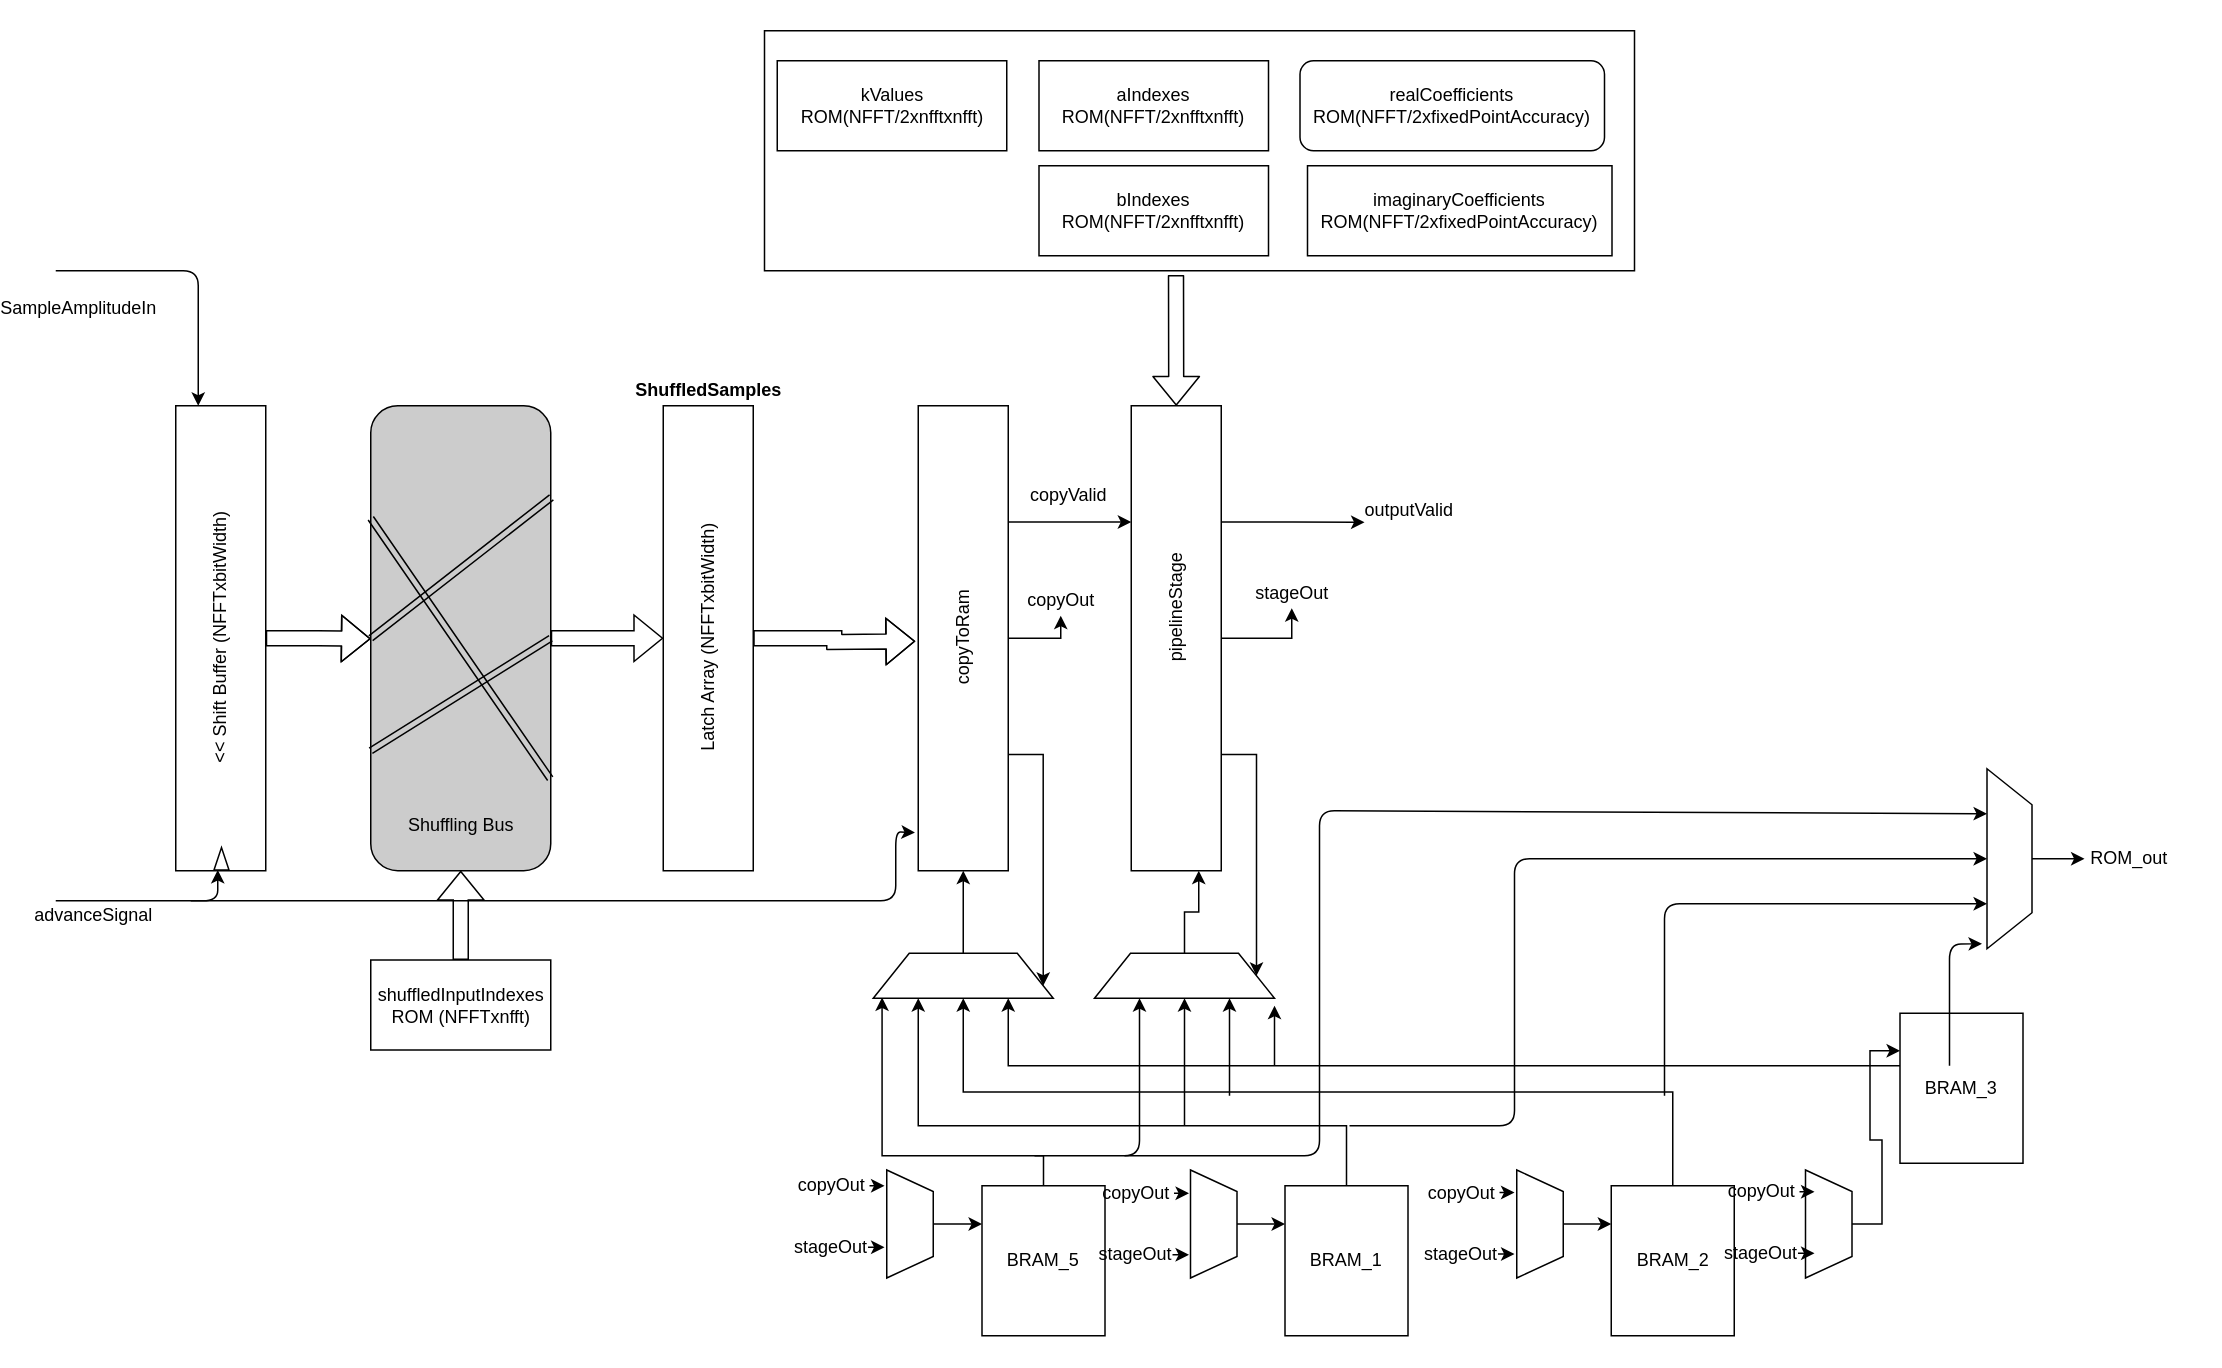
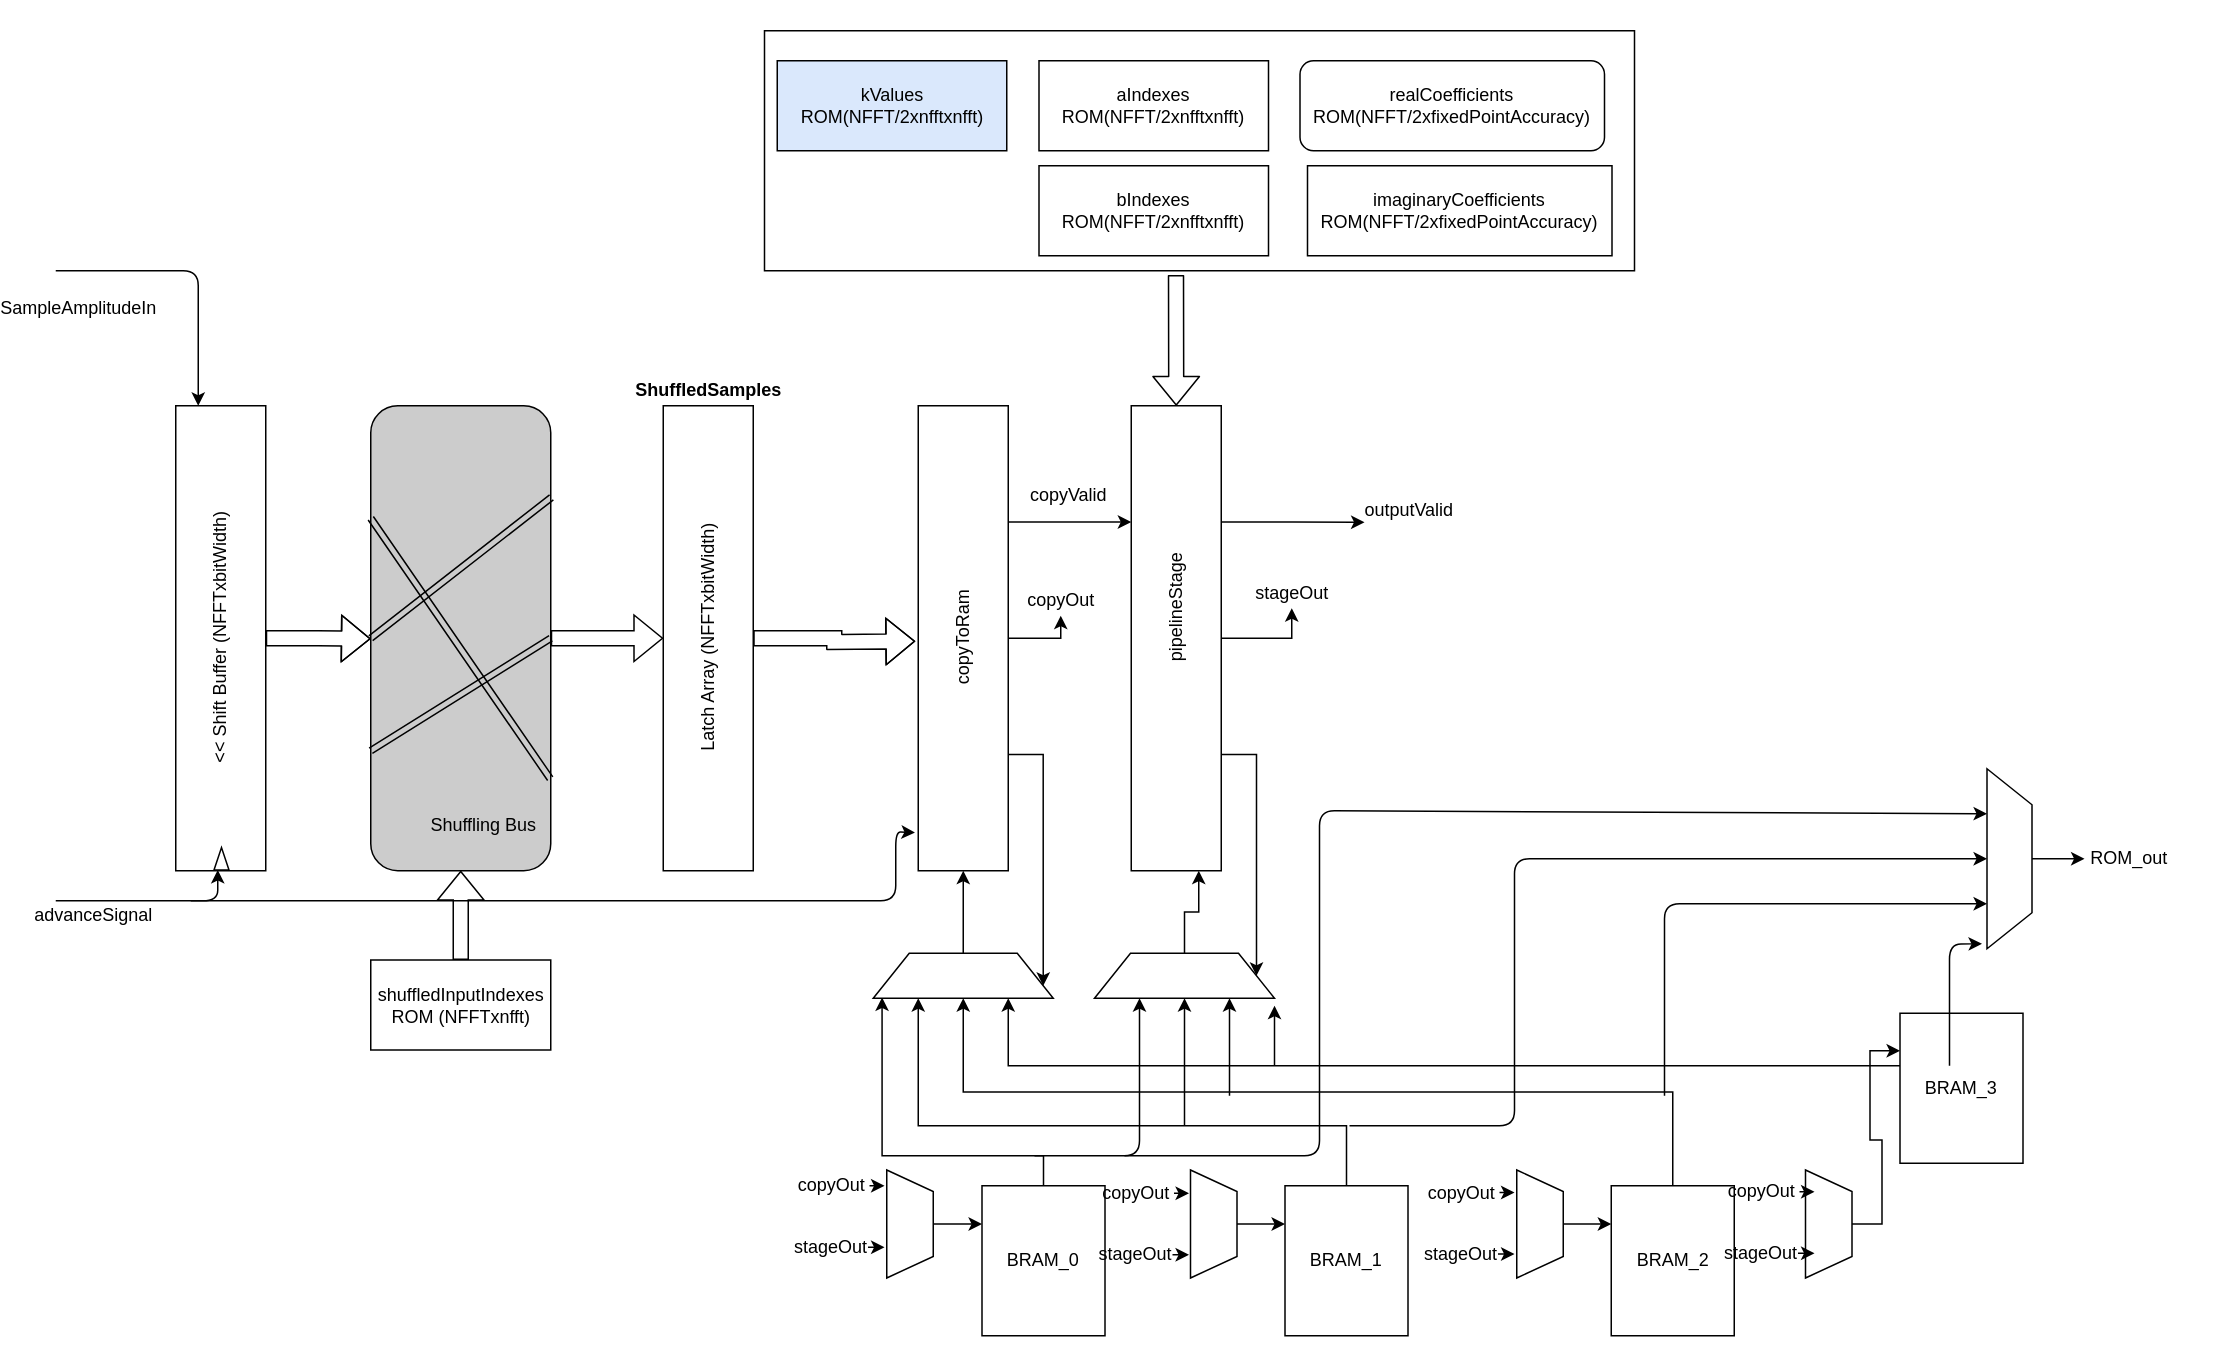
- <mxCell id="42" value="kValues ROM(NFFT/2xnfftxnfft)" style="rounded=0;whiteSpace=wrap;html=1;fillColor=#FFFFFF;" parent="1" vertex="1"><mxGeometry x="506.5" y="40" width="153" height="60" as="geometry" /></mxCell>
+ <mxCell id="42" value="kValues ROM(NFFT/2xnfftxnfft)" style="rounded=0;whiteSpace=wrap;html=1;fillColor=#dae8fc;" parent="1" vertex="1"><mxGeometry x="506.5" y="40" width="153" height="60" as="geometry" /></mxCell>
- <mxCell id="16" value="Shuffling Bus" style="text;html=1;strokeColor=none;fillColor=none;align=center;verticalAlign=middle;whiteSpace=wrap;rounded=0;" parent="11" vertex="1"><mxGeometry x="20" y="270" width="80" height="20" as="geometry" /></mxCell>
+ <mxCell id="16" value="Shuffling Bus" style="text;html=1;strokeColor=none;fillColor=none;align=center;verticalAlign=middle;whiteSpace=wrap;rounded=0;" parent="11" vertex="1"><mxGeometry x="35" y="270" width="80" height="20" as="geometry" /></mxCell>
- <mxCell id="64" value="BRAM_5" style="rounded=0;whiteSpace=wrap;html=1;" vertex="1" parent="1"><mxGeometry x="643" y="790" width="82" height="100" as="geometry" /></mxCell>
+ <mxCell id="64" value="BRAM_0" style="rounded=0;whiteSpace=wrap;html=1;" vertex="1" parent="1"><mxGeometry x="643" y="790" width="82" height="100" as="geometry" /></mxCell>
